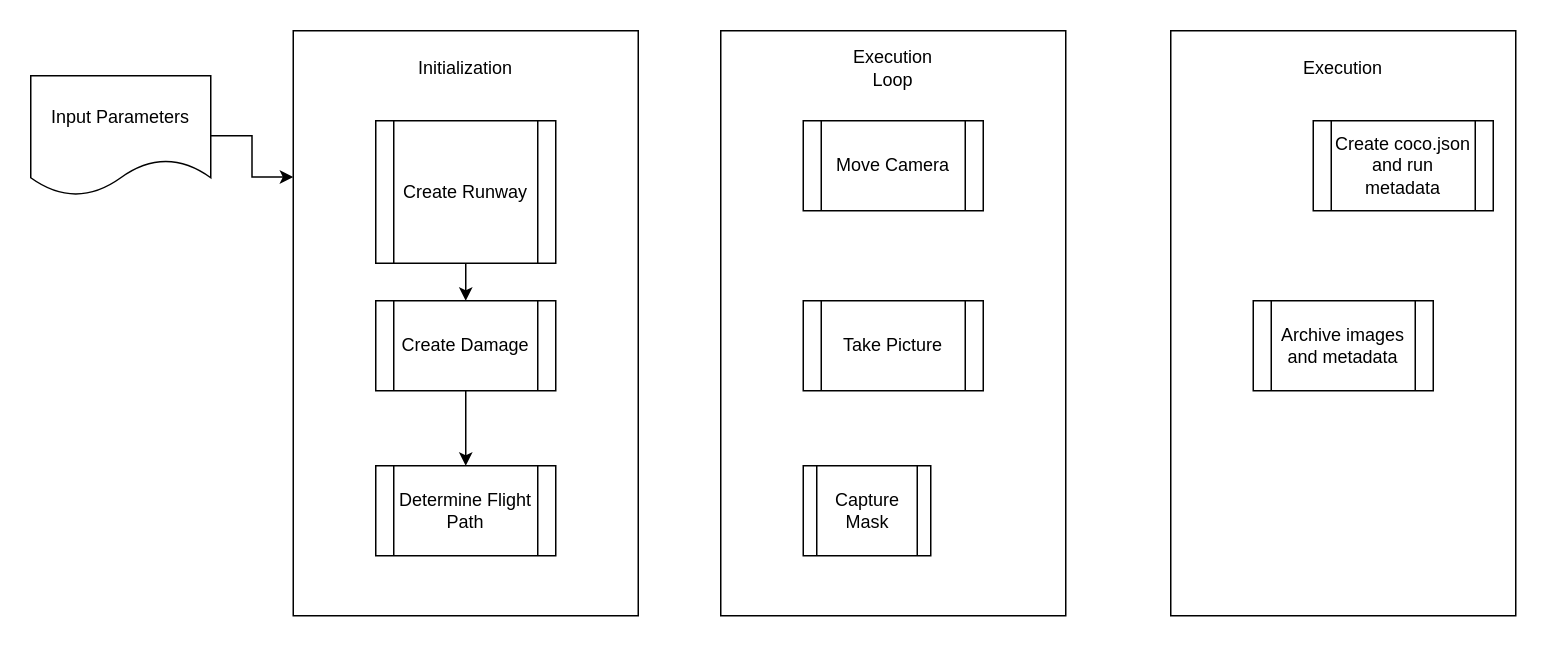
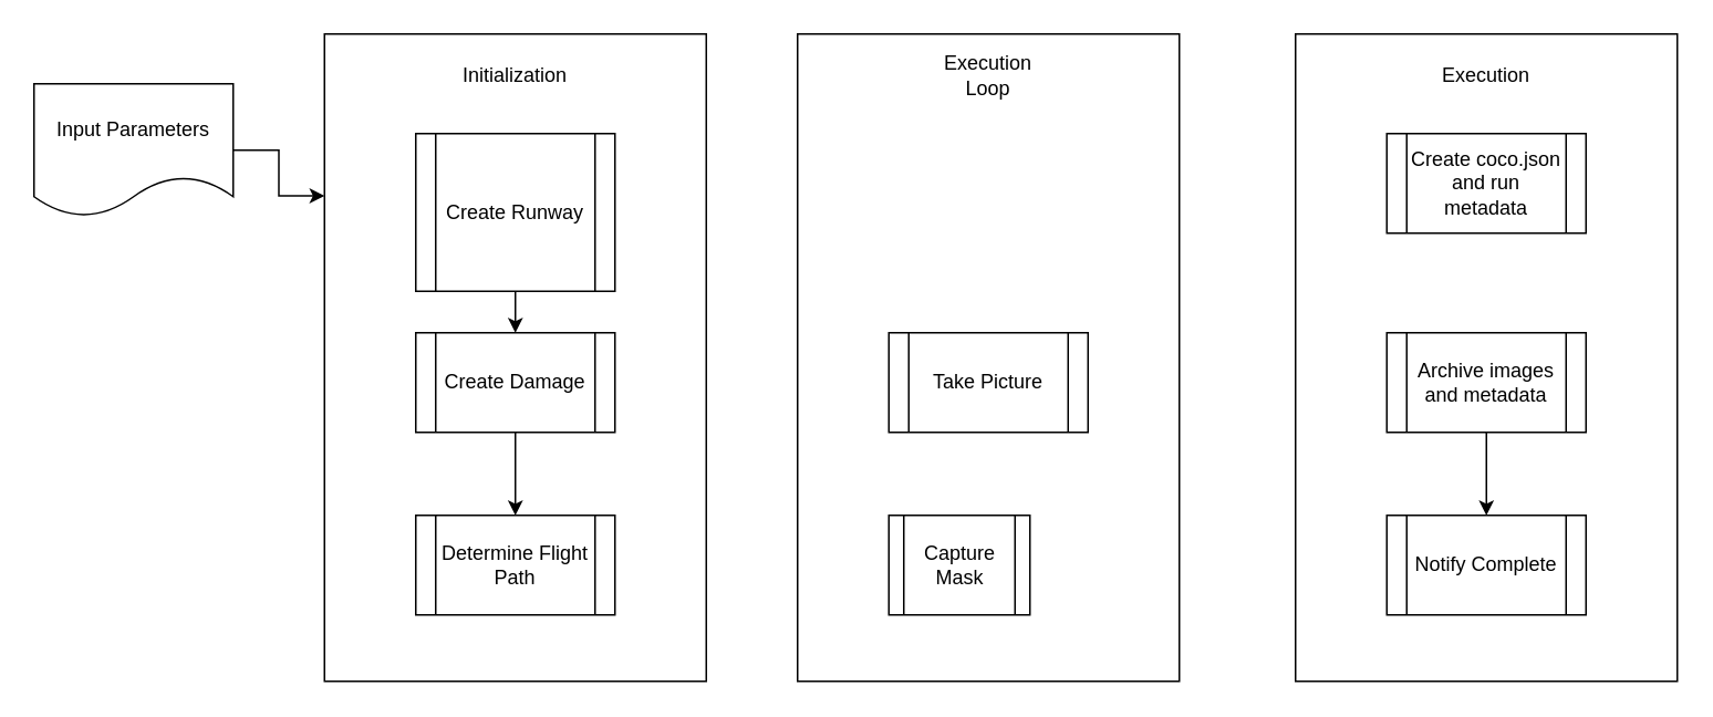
- <mxCell id="13" value="Move Camera" style="shape=process;whiteSpace=wrap;html=1;backgroundOutline=1;" vertex="1" parent="1"><mxGeometry x="535" y="80" width="120" height="60" as="geometry" /></mxCell>
- <mxCell id="17" value="Create coco.json and run metadata" style="shape=process;whiteSpace=wrap;html=1;backgroundOutline=1;" vertex="1" parent="1"><mxGeometry x="875" y="80" width="120" height="60" as="geometry" /></mxCell>
+ <mxCell id="17" value="Create coco.json and run metadata" style="shape=process;whiteSpace=wrap;html=1;backgroundOutline=1;" vertex="1" parent="1"><mxGeometry x="835" y="80" width="120" height="60" as="geometry" /></mxCell>
+ <mxCell id="18" style="edgeStyle=orthogonalEdgeStyle;rounded=0;orthogonalLoop=1;jettySize=auto;html=1;exitX=0.5;exitY=1;exitDx=0;exitDy=0;entryX=0.5;entryY=0;entryDx=0;entryDy=0;" edge="1" parent="1" source="19" target="20"><mxGeometry relative="1" as="geometry" /></mxCell>
+ <mxCell id="20" value="Notify Complete" style="shape=process;whiteSpace=wrap;html=1;backgroundOutline=1;" vertex="1" parent="1"><mxGeometry x="835" y="310" width="120" height="60" as="geometry" /></mxCell>
